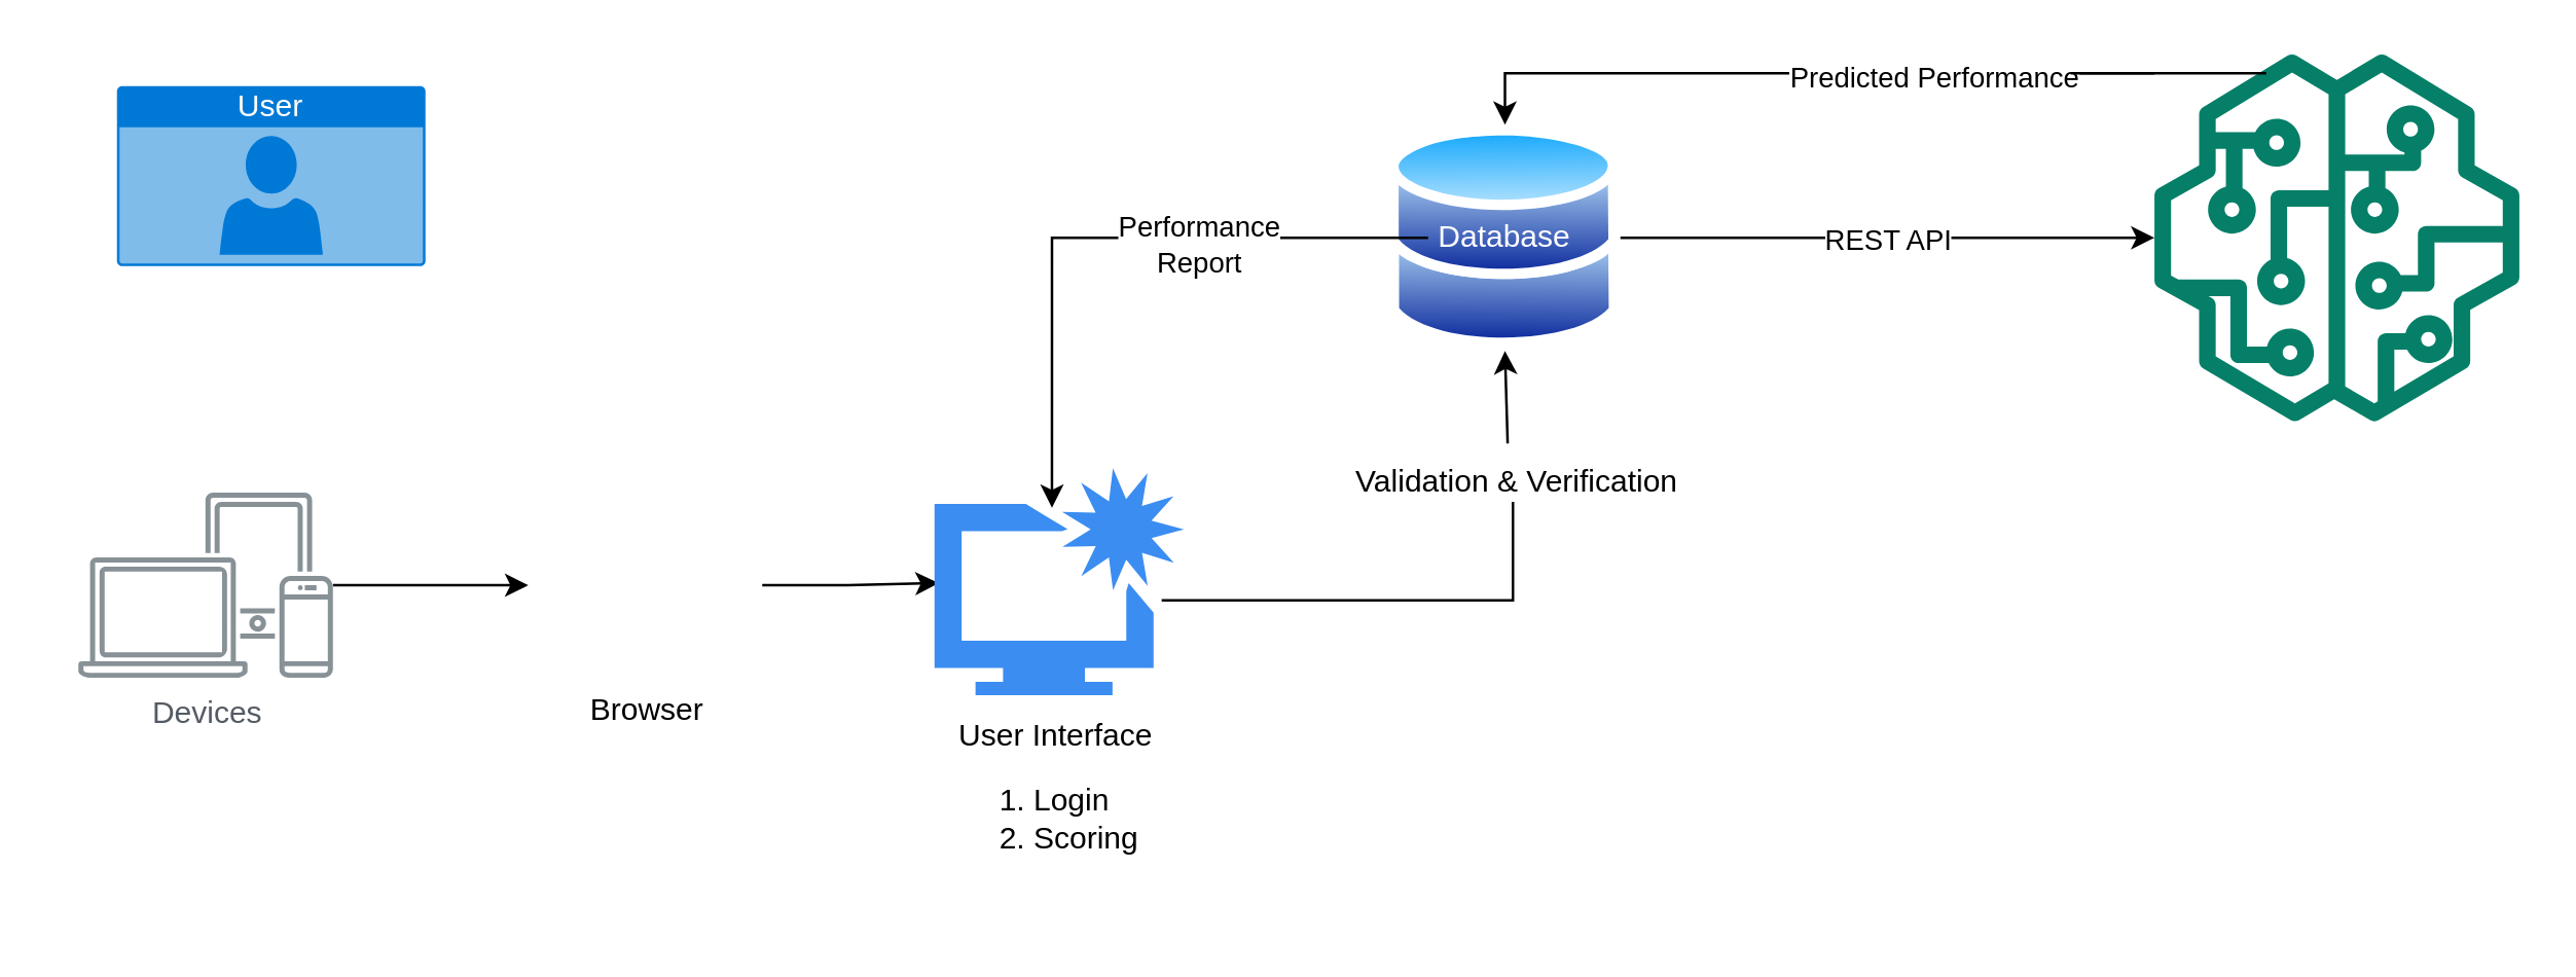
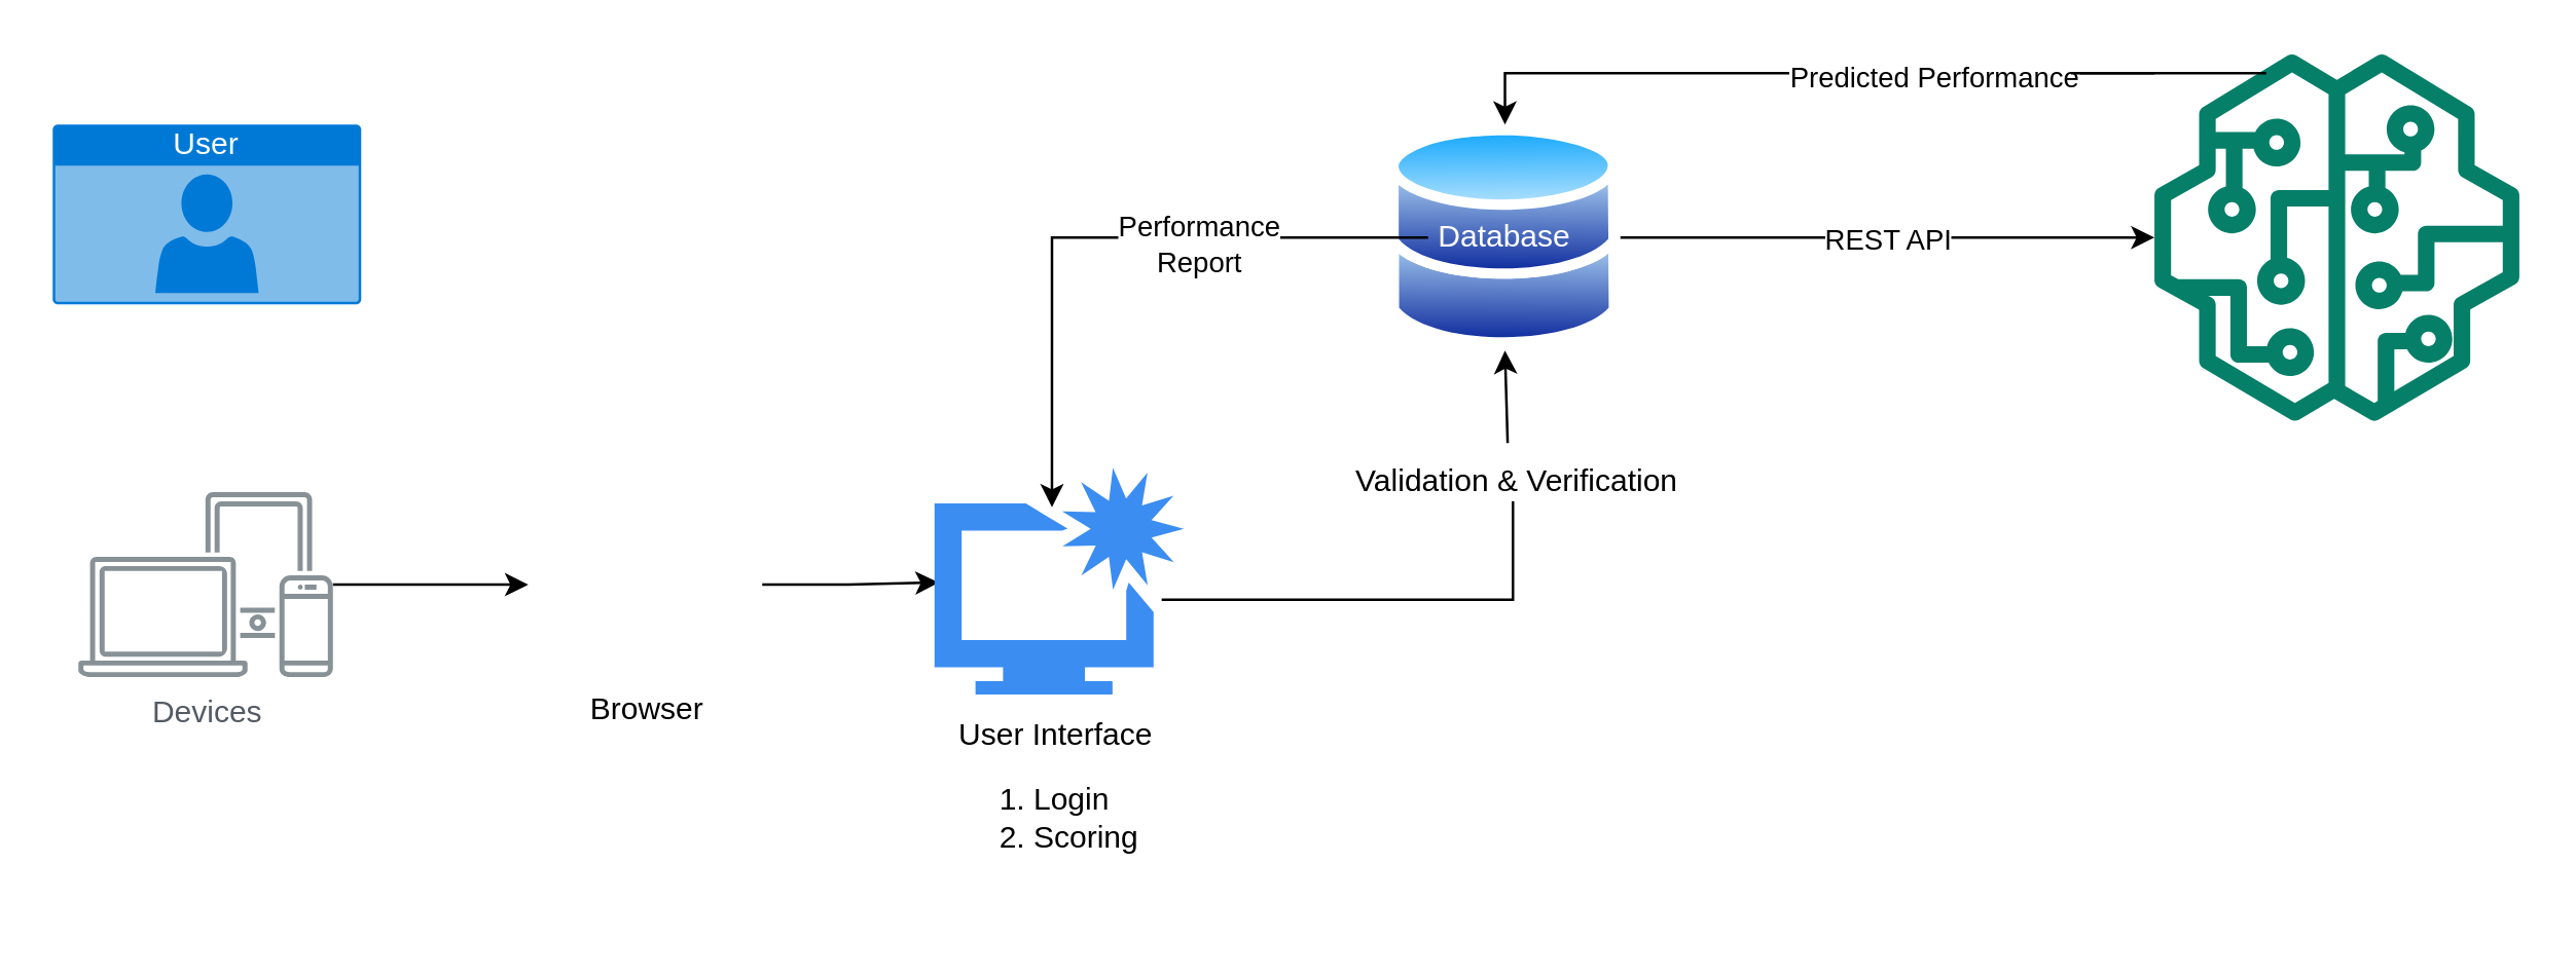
- <mxCell id="2" value="User" style="html=1;whiteSpace=wrap;strokeColor=none;fillColor=#0079D6;labelPosition=center;verticalLabelPosition=middle;verticalAlign=top;align=center;fontSize=12;outlineConnect=0;spacingTop=-6;fontColor=#FFFFFF;sketch=0;shape=mxgraph.sitemap.user;" vertex="1" parent="1"><mxGeometry x="45" y="33" width="120" height="70" as="geometry" /></mxCell>
+ <mxCell id="2" value="User" style="html=1;whiteSpace=wrap;strokeColor=none;fillColor=#0079D6;labelPosition=center;verticalLabelPosition=middle;verticalAlign=top;align=center;fontSize=12;outlineConnect=0;spacingTop=-6;fontColor=#FFFFFF;sketch=0;shape=mxgraph.sitemap.user;" vertex="1" parent="1"><mxGeometry x="20" y="48" width="120" height="70" as="geometry" /></mxCell>
